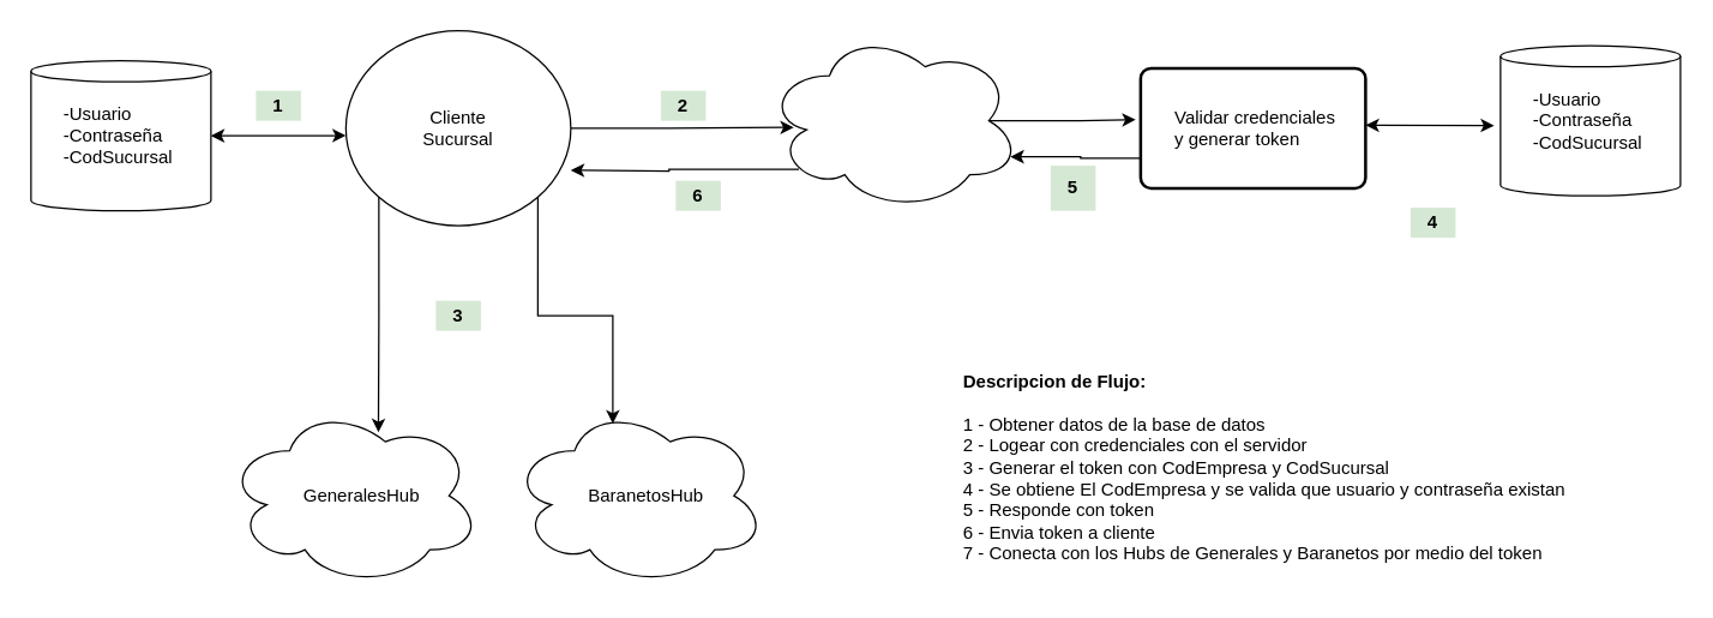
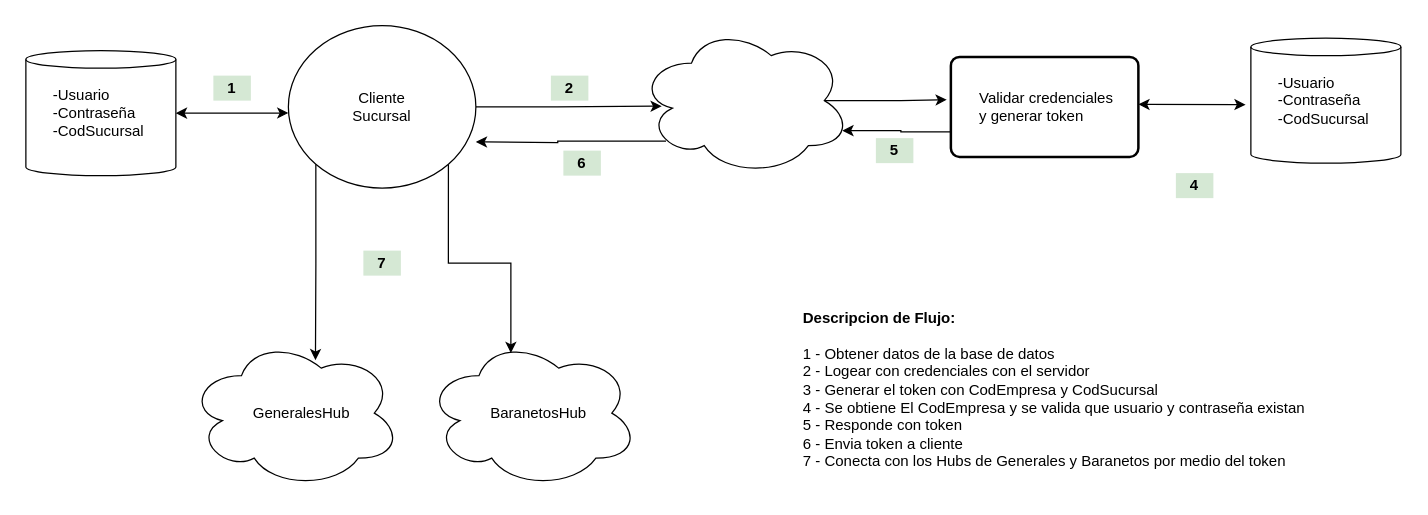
- <mxCell id="19" value="5" style="text;html=1;strokeColor=none;align=center;verticalAlign=middle;whiteSpace=wrap;rounded=0;labelBackgroundColor=#D5E8D4;fontStyle=1;fillColor=#D5E8D4;" vertex="1" parent="1"><mxGeometry x="700" y="110" width="30" height="30" as="geometry" /></mxCell>
+ <mxCell id="19" value="5" style="text;html=1;strokeColor=none;align=center;verticalAlign=middle;whiteSpace=wrap;rounded=0;labelBackgroundColor=#D5E8D4;fontStyle=1;fillColor=#D5E8D4;" vertex="1" parent="1"><mxGeometry x="700" y="110" width="30" height="20" as="geometry" /></mxCell>
- <mxCell id="28" value="3" style="text;html=1;strokeColor=none;align=center;verticalAlign=middle;whiteSpace=wrap;rounded=0;labelBackgroundColor=#D5E8D4;fontStyle=1;fillColor=#D5E8D4;" vertex="1" parent="1"><mxGeometry x="290" y="200" width="30" height="20" as="geometry" /></mxCell>
+ <mxCell id="28" value="7" style="text;html=1;strokeColor=none;align=center;verticalAlign=middle;whiteSpace=wrap;rounded=0;labelBackgroundColor=#D5E8D4;fontStyle=1;fillColor=#D5E8D4;" vertex="1" parent="1"><mxGeometry x="290" y="200" width="30" height="20" as="geometry" /></mxCell>
